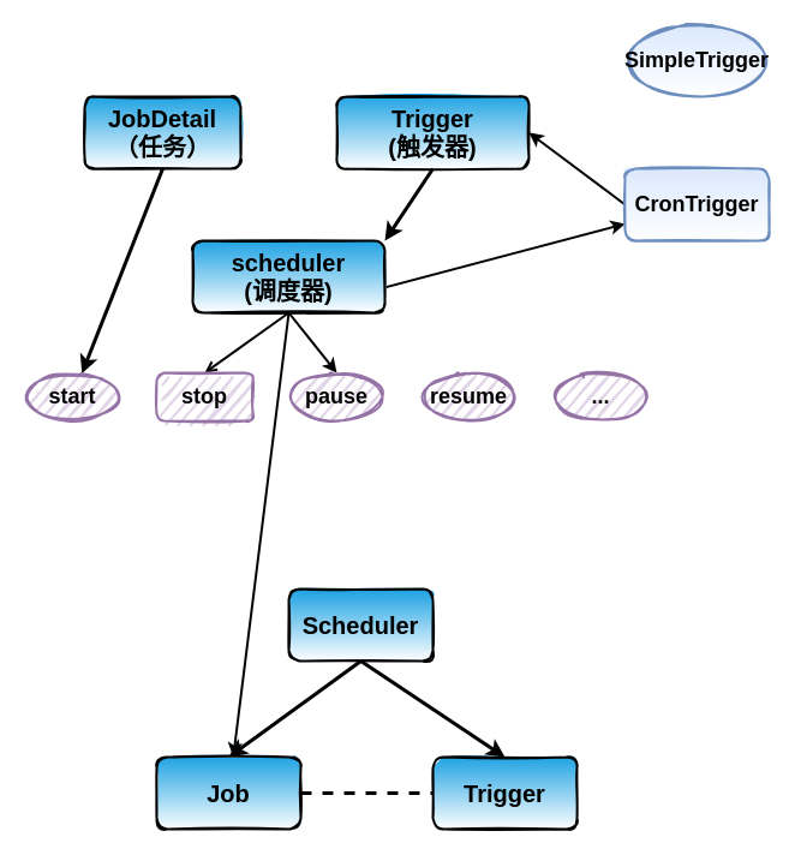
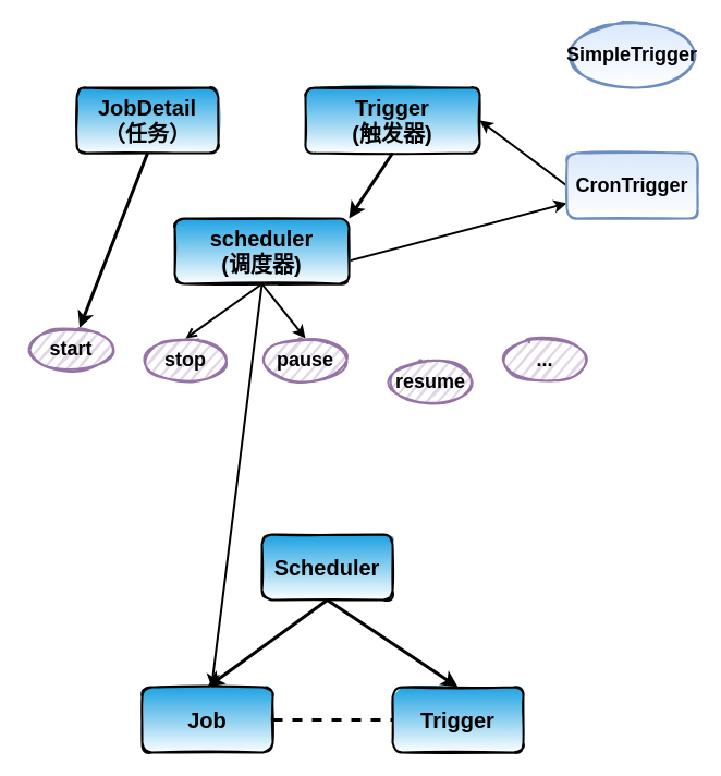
- <mxCell id="11" value="&lt;font style=&quot;font-size: 18px&quot;&gt;&lt;b&gt;start&lt;/b&gt;&lt;/font&gt;" style="ellipse;whiteSpace=wrap;html=1;strokeWidth=2;fillWeight=2;hachureGap=8;fillStyle=dots;sketch=1;fillColor=#e1d5e7;strokeColor=#9673a6;" parent="1" vertex="1"><mxGeometry x="20" y="310" width="80" height="40" as="geometry" /></mxCell>
+ <mxCell id="11" value="&lt;font style=&quot;font-size: 18px&quot;&gt;&lt;b&gt;start&lt;/b&gt;&lt;/font&gt;" style="ellipse;whiteSpace=wrap;html=1;strokeWidth=2;fillWeight=2;hachureGap=8;fillStyle=dots;sketch=1;fillColor=#e1d5e7;strokeColor=#9673a6;" parent="1" vertex="1"><mxGeometry x="25" y="300" width="80" height="40" as="geometry" /></mxCell>
- <mxCell id="12" value="&lt;font style=&quot;font-size: 18px&quot;&gt;&lt;b&gt;stop&lt;/b&gt;&lt;/font&gt;" style="whiteSpace=wrap;html=1;strokeWidth=2;fillWeight=2;hachureGap=8;fillStyle=dots;sketch=1;fillColor=#e1d5e7;strokeColor=#9673a6;rounded=1;" parent="1" vertex="1"><mxGeometry x="130" y="310" width="80" height="40" as="geometry" /></mxCell>
+ <mxCell id="12" value="&lt;font style=&quot;font-size: 18px&quot;&gt;&lt;b&gt;stop&lt;/b&gt;&lt;/font&gt;" style="ellipse;whiteSpace=wrap;html=1;strokeWidth=2;fillWeight=2;hachureGap=8;fillStyle=dots;sketch=1;fillColor=#e1d5e7;strokeColor=#9673a6;" parent="1" vertex="1"><mxGeometry x="130" y="310" width="80" height="40" as="geometry" /></mxCell>
- <mxCell id="14" value="&lt;font style=&quot;font-size: 18px&quot;&gt;&lt;b&gt;resume&lt;/b&gt;&lt;/font&gt;" style="ellipse;whiteSpace=wrap;html=1;strokeWidth=2;fillWeight=2;hachureGap=8;fillStyle=dots;sketch=1;fillColor=#e1d5e7;strokeColor=#9673a6;" parent="1" vertex="1"><mxGeometry x="350" y="310" width="80" height="40" as="geometry" /></mxCell>
+ <mxCell id="14" value="&lt;font style=&quot;font-size: 18px&quot;&gt;&lt;b&gt;resume&lt;/b&gt;&lt;/font&gt;" style="ellipse;whiteSpace=wrap;html=1;strokeWidth=2;fillWeight=2;hachureGap=8;fillStyle=dots;sketch=1;fillColor=#e1d5e7;strokeColor=#9673a6;" parent="1" vertex="1"><mxGeometry x="355" y="330" width="80" height="40" as="geometry" /></mxCell>
